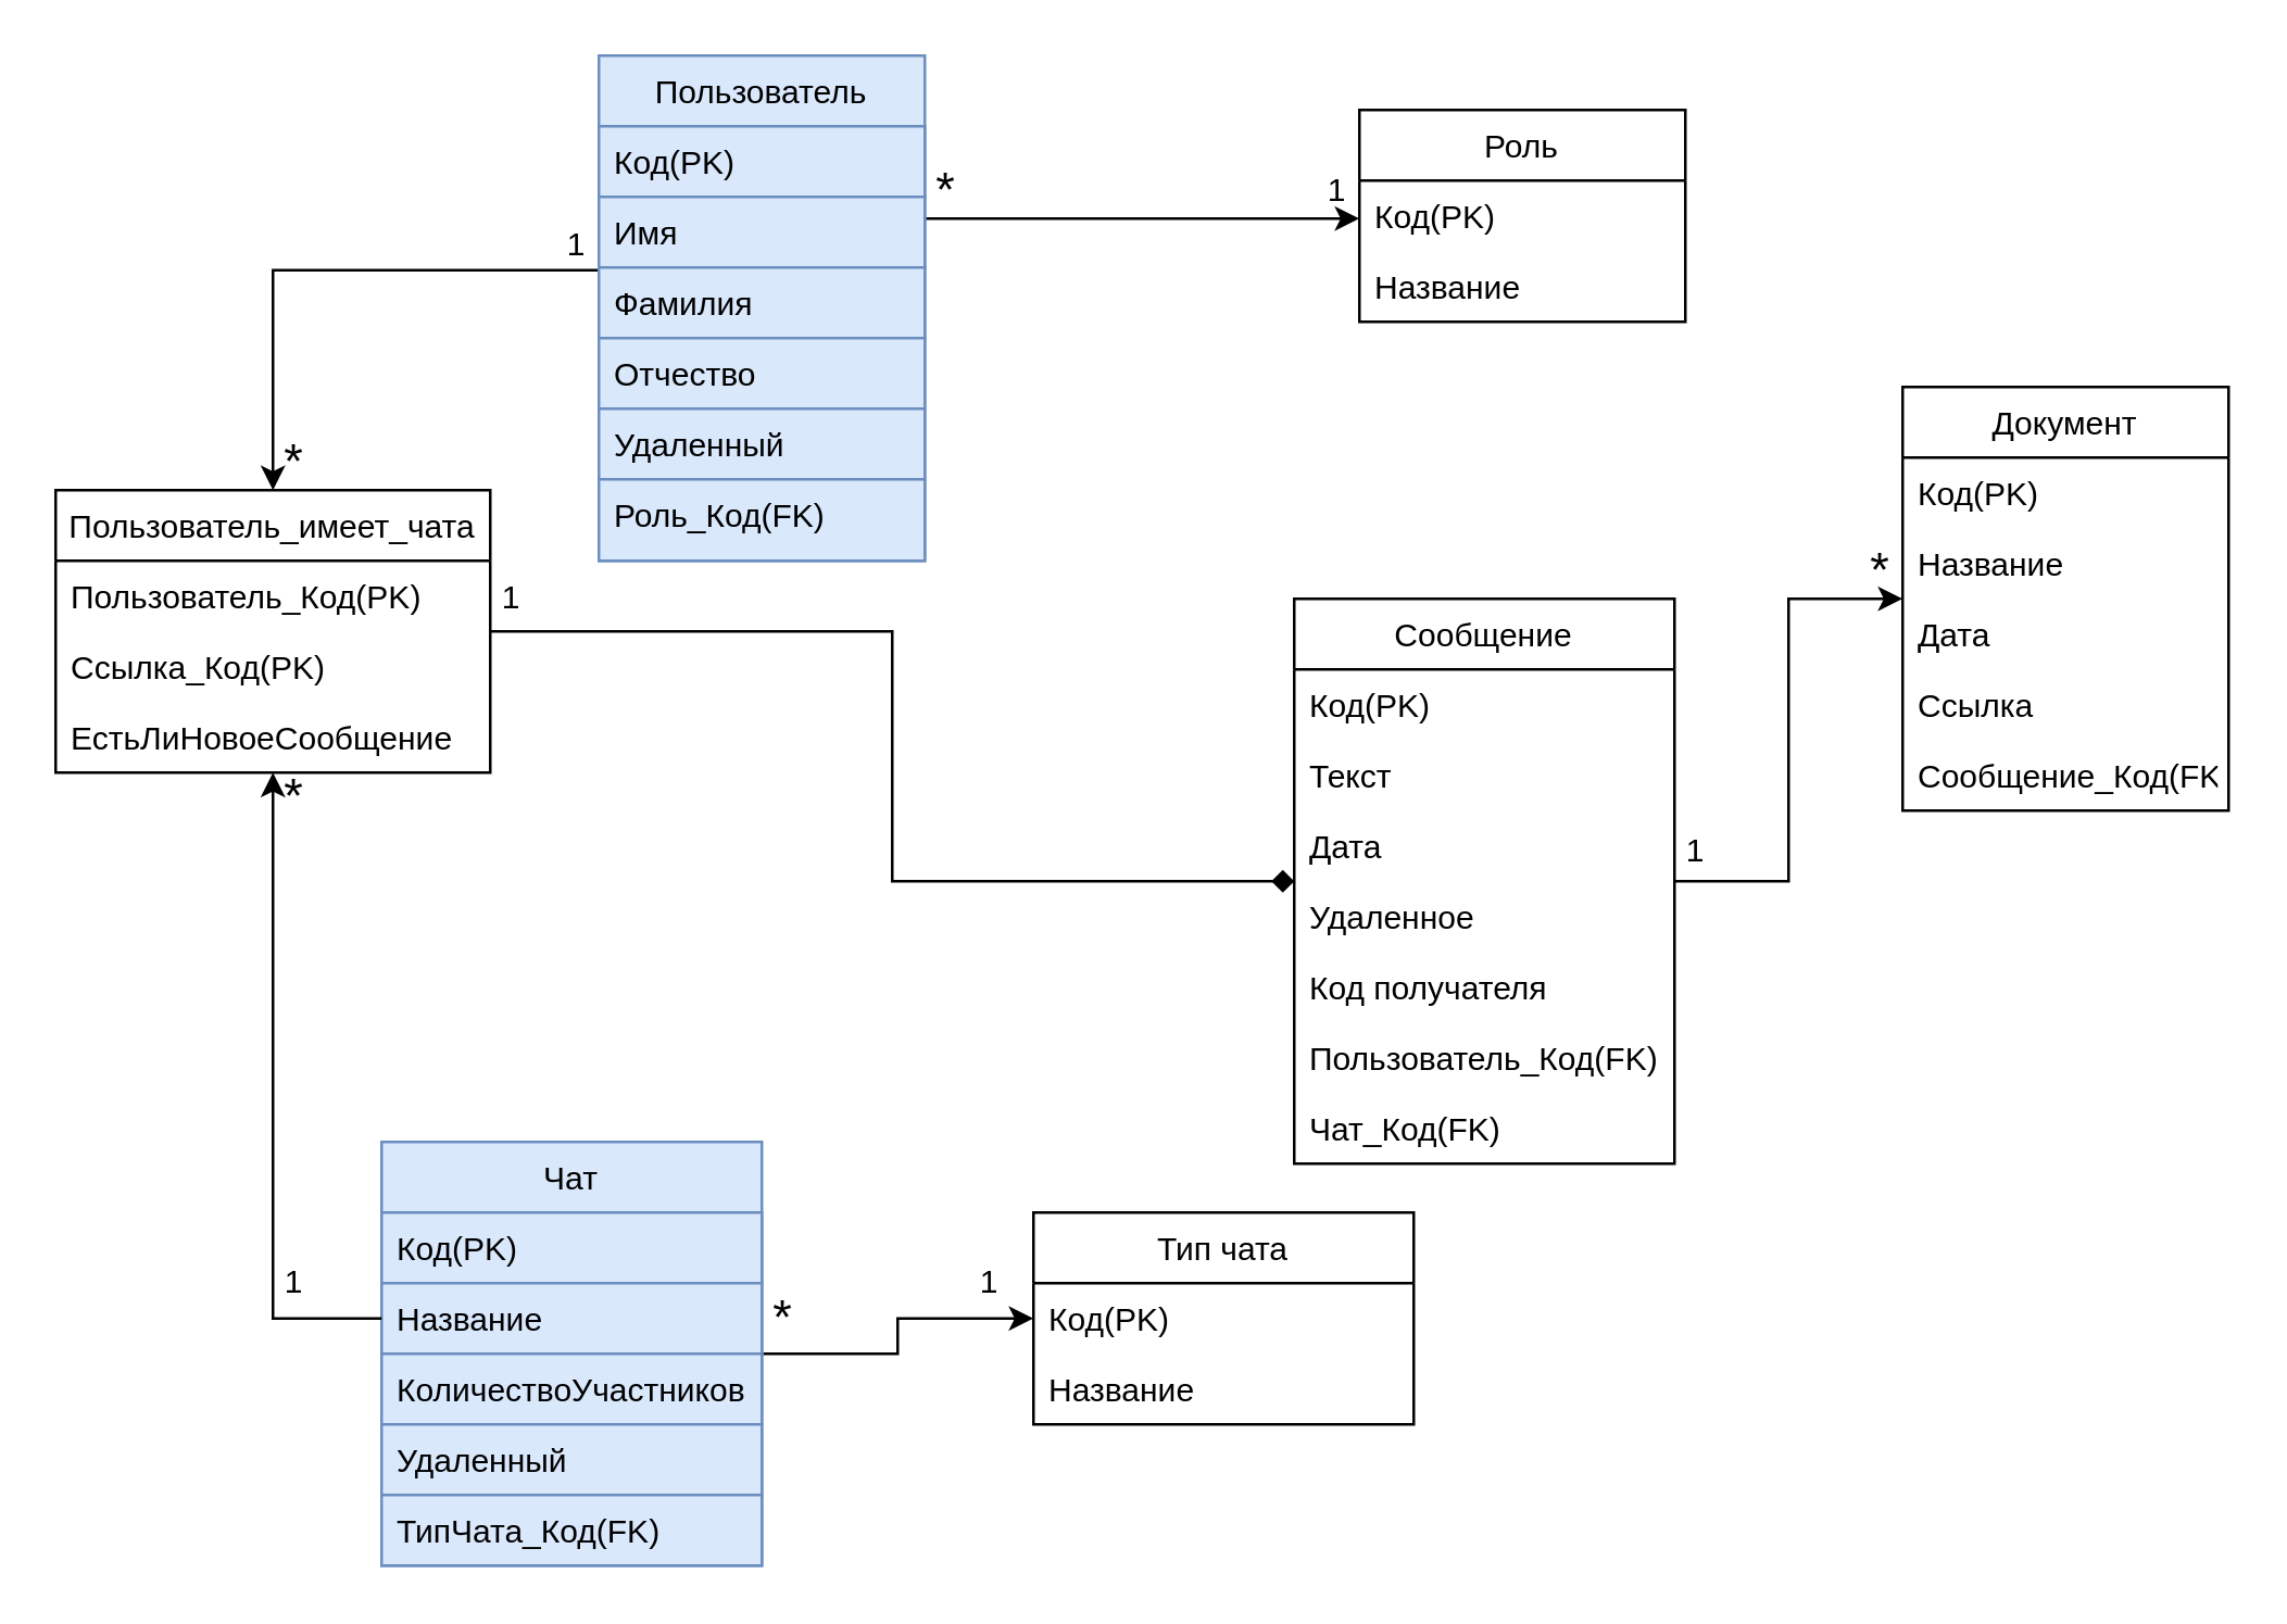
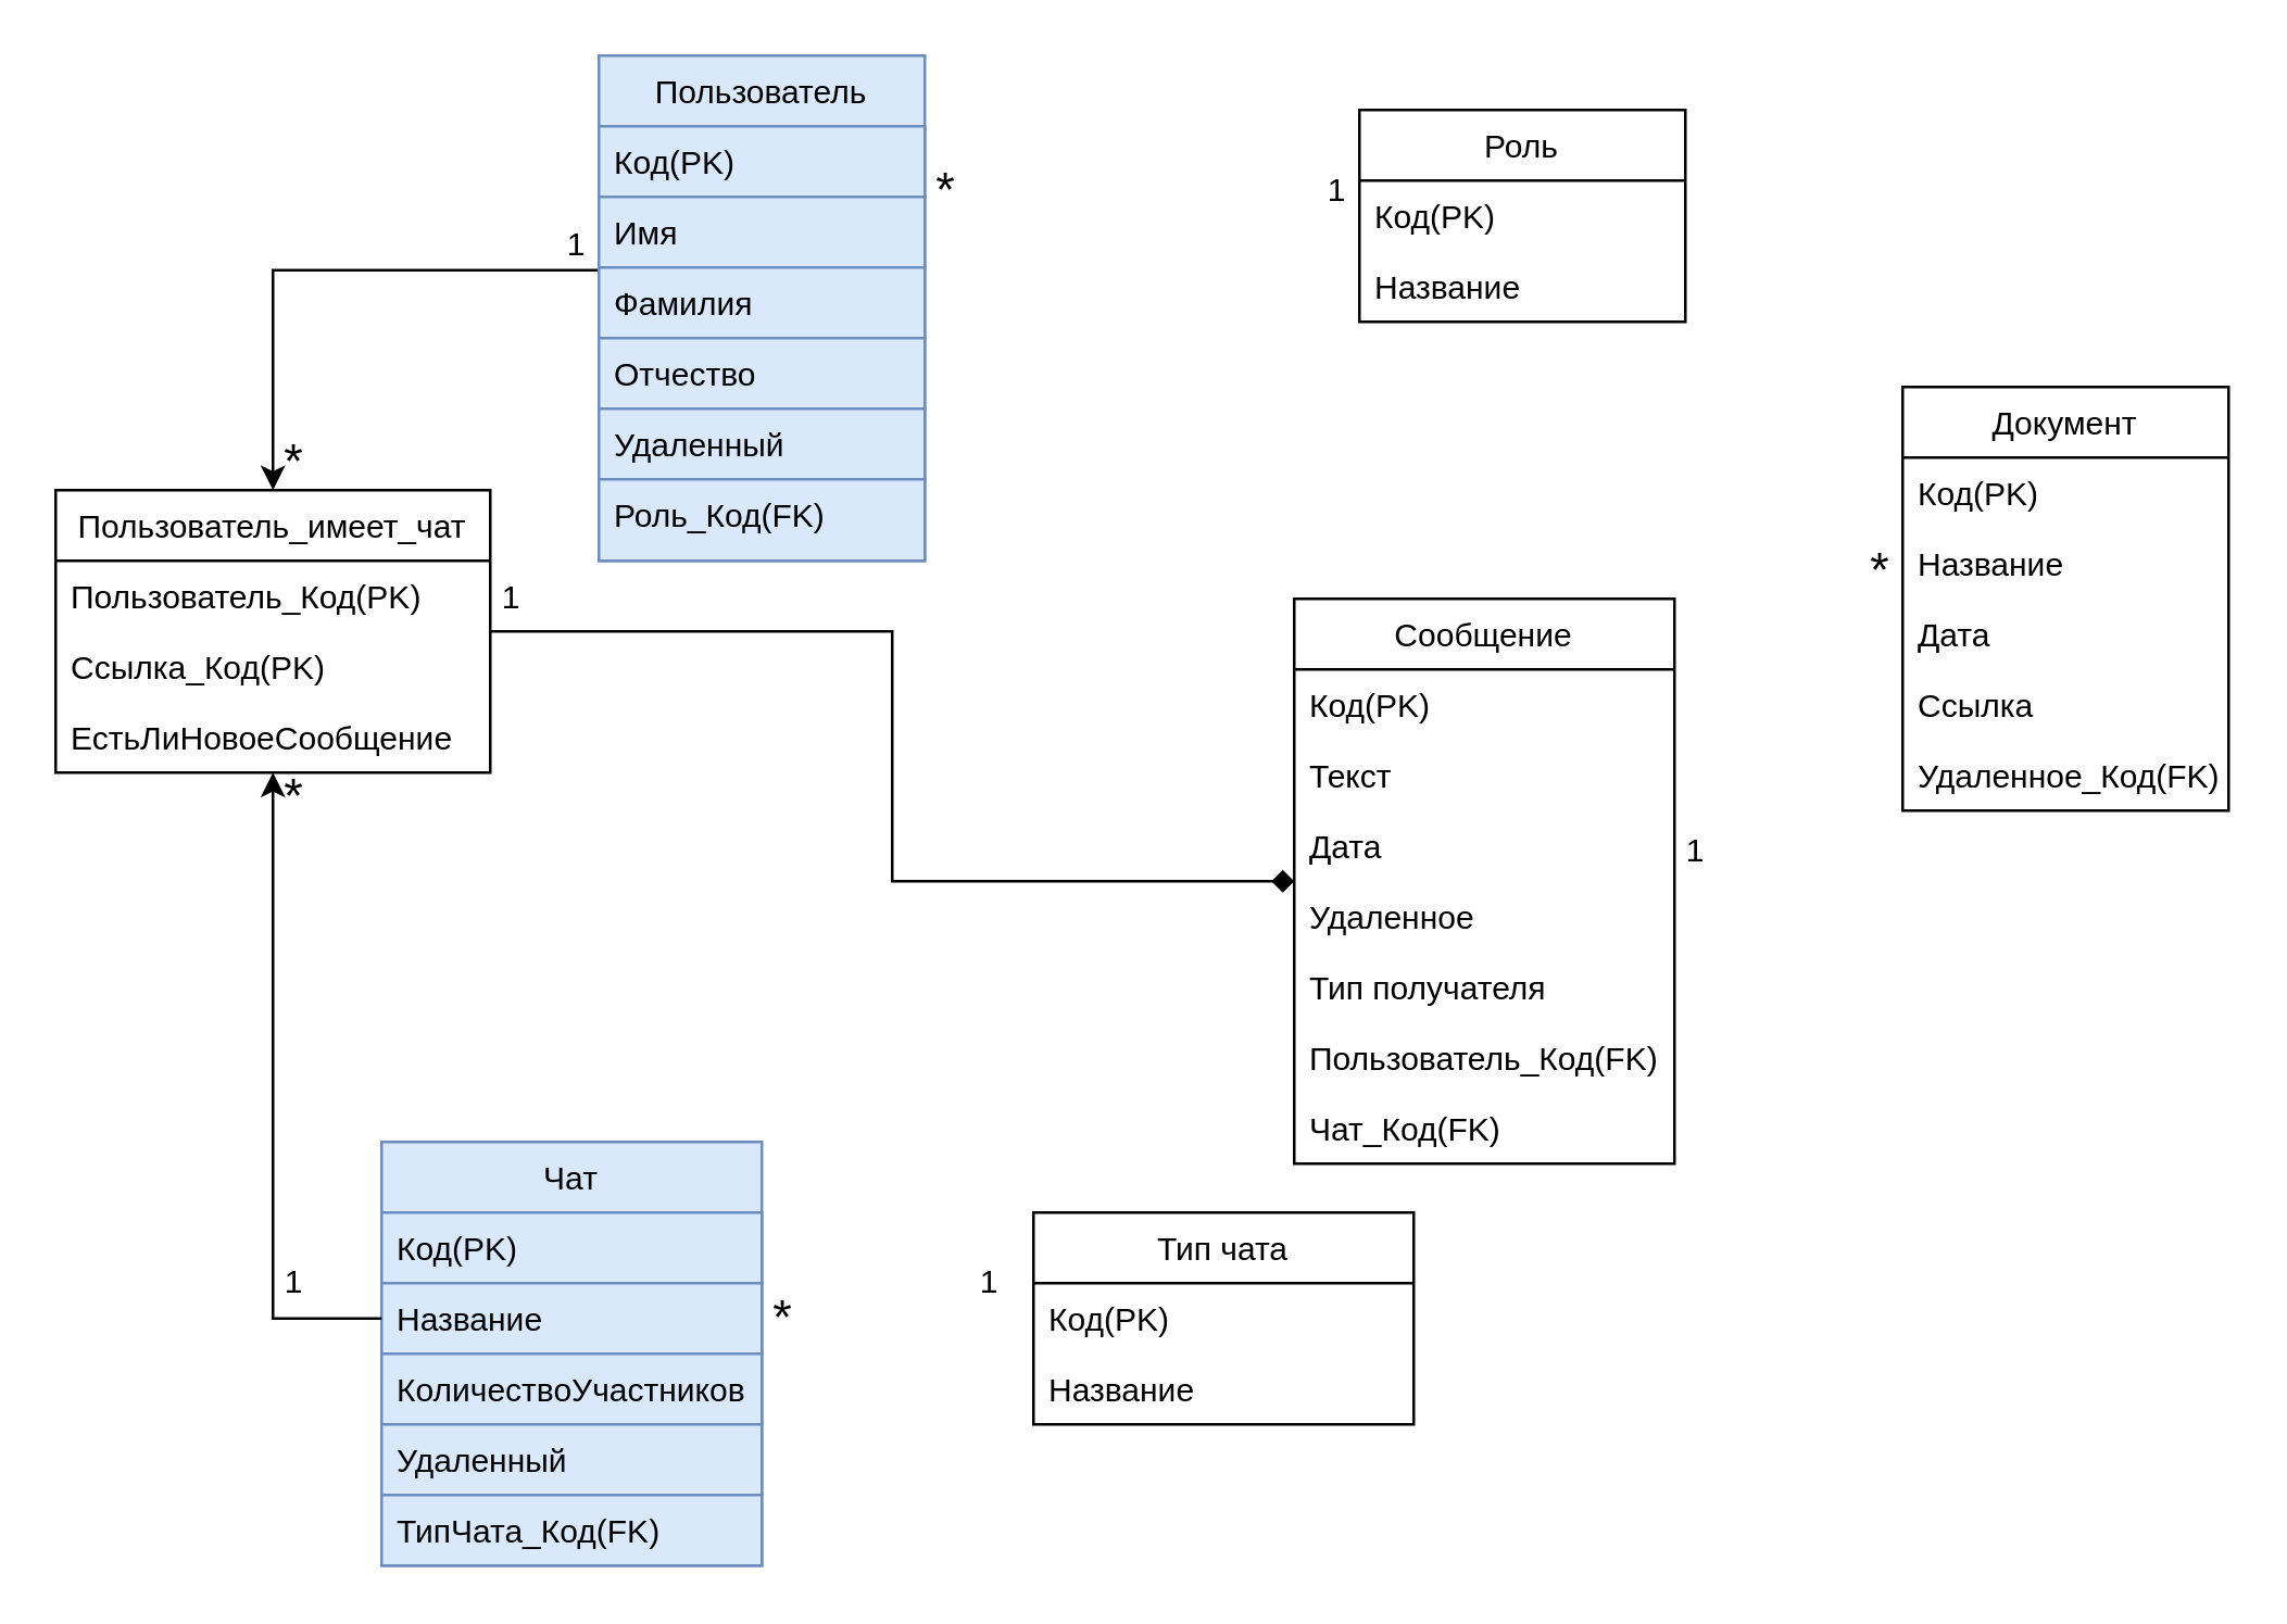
- <mxCell id="2" value="" style="edgeStyle=orthogonalEdgeStyle;rounded=0;orthogonalLoop=1;jettySize=auto;html=1;" parent="1" source="4" target="11" edge="1"><mxGeometry relative="1" as="geometry"><Array as="points"><mxPoint x="450" y="80" /><mxPoint x="450" y="80" /></Array></mxGeometry></mxCell>
- <mxCell id="17" value="Пользователь_имеет_чата" style="swimlane;fontStyle=0;childLayout=stackLayout;horizontal=1;startSize=26;fillColor=none;horizontalStack=0;resizeParent=1;resizeParentMax=0;resizeLast=0;collapsible=1;marginBottom=0;" parent="1" vertex="1"><mxGeometry x="20" y="180" width="160" height="104" as="geometry" /></mxCell>
+ <mxCell id="17" value="Пользователь_имеет_чат" style="swimlane;fontStyle=0;childLayout=stackLayout;horizontal=1;startSize=26;fillColor=none;horizontalStack=0;resizeParent=1;resizeParentMax=0;resizeLast=0;collapsible=1;marginBottom=0;" parent="1" vertex="1"><mxGeometry x="20" y="180" width="160" height="104" as="geometry" /></mxCell>
- <mxCell id="33" value="" style="edgeStyle=orthogonalEdgeStyle;rounded=0;orthogonalLoop=1;jettySize=auto;html=1;" parent="1" source="34" target="42" edge="1"><mxGeometry relative="1" as="geometry" /></mxCell>
- <mxCell id="47" value="Сообщение_Код(FK)" style="text;strokeColor=none;fillColor=none;align=left;verticalAlign=top;spacingLeft=4;spacingRight=4;overflow=hidden;rotatable=0;points=[[0,0.5],[1,0.5]];portConstraint=eastwest;" parent="42" vertex="1"><mxGeometry y="130" width="120" height="26" as="geometry" /></mxCell>
+ <mxCell id="47" value="Удаленное_Код(FK)" style="text;strokeColor=none;fillColor=none;align=left;verticalAlign=top;spacingLeft=4;spacingRight=4;overflow=hidden;rotatable=0;points=[[0,0.5],[1,0.5]];portConstraint=eastwest;" parent="42" vertex="1"><mxGeometry y="130" width="120" height="26" as="geometry" /></mxCell>
- <mxCell id="39" value="Код получателя" style="text;strokeColor=none;fillColor=none;align=left;verticalAlign=top;spacingLeft=4;spacingRight=4;overflow=hidden;rotatable=0;points=[[0,0.5],[1,0.5]];portConstraint=eastwest;" parent="34" vertex="1"><mxGeometry y="130" width="140" height="26" as="geometry" /></mxCell>
+ <mxCell id="39" value="Тип получателя" style="text;strokeColor=none;fillColor=none;align=left;verticalAlign=top;spacingLeft=4;spacingRight=4;overflow=hidden;rotatable=0;points=[[0,0.5],[1,0.5]];portConstraint=eastwest;" parent="34" vertex="1"><mxGeometry y="130" width="140" height="26" as="geometry" /></mxCell>
- <mxCell id="23" value="" style="edgeStyle=orthogonalEdgeStyle;rounded=0;orthogonalLoop=1;jettySize=auto;html=1;" parent="1" source="24" target="51" edge="1"><mxGeometry relative="1" as="geometry" /></mxCell>
